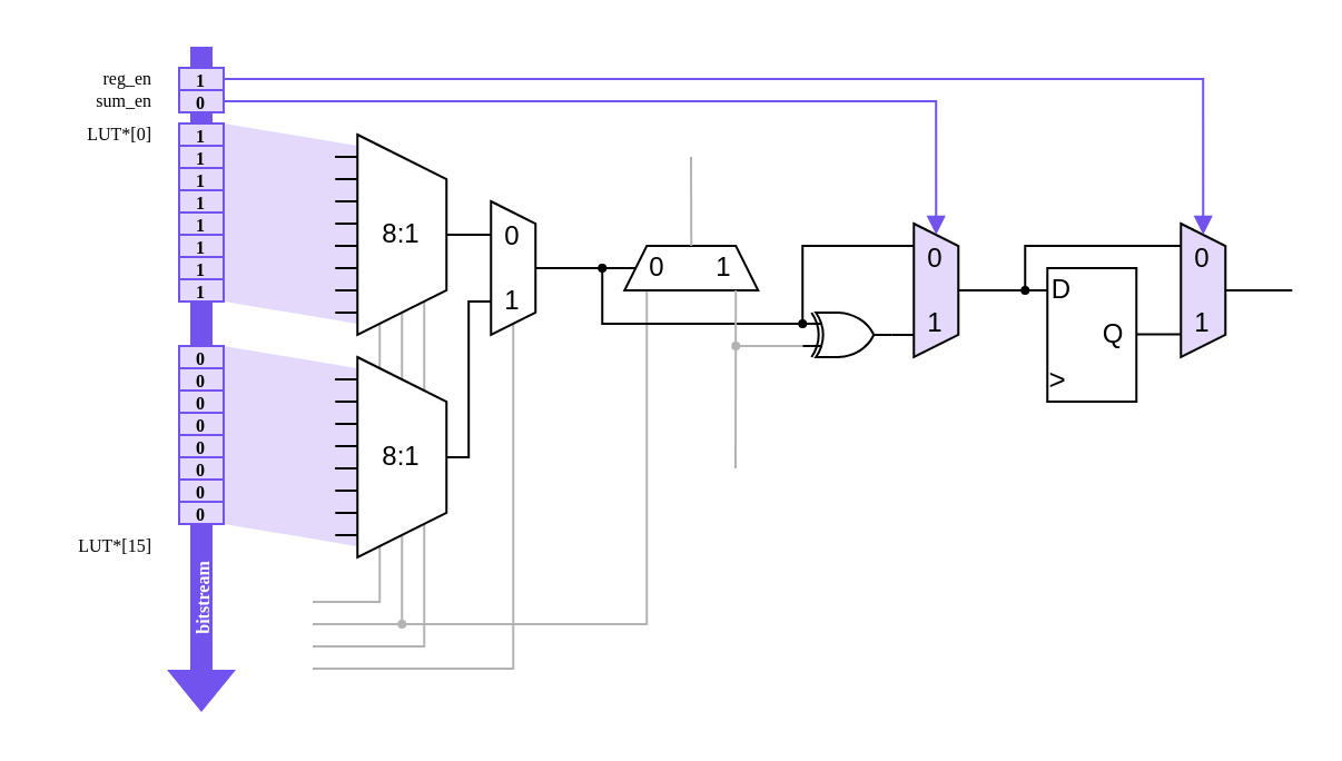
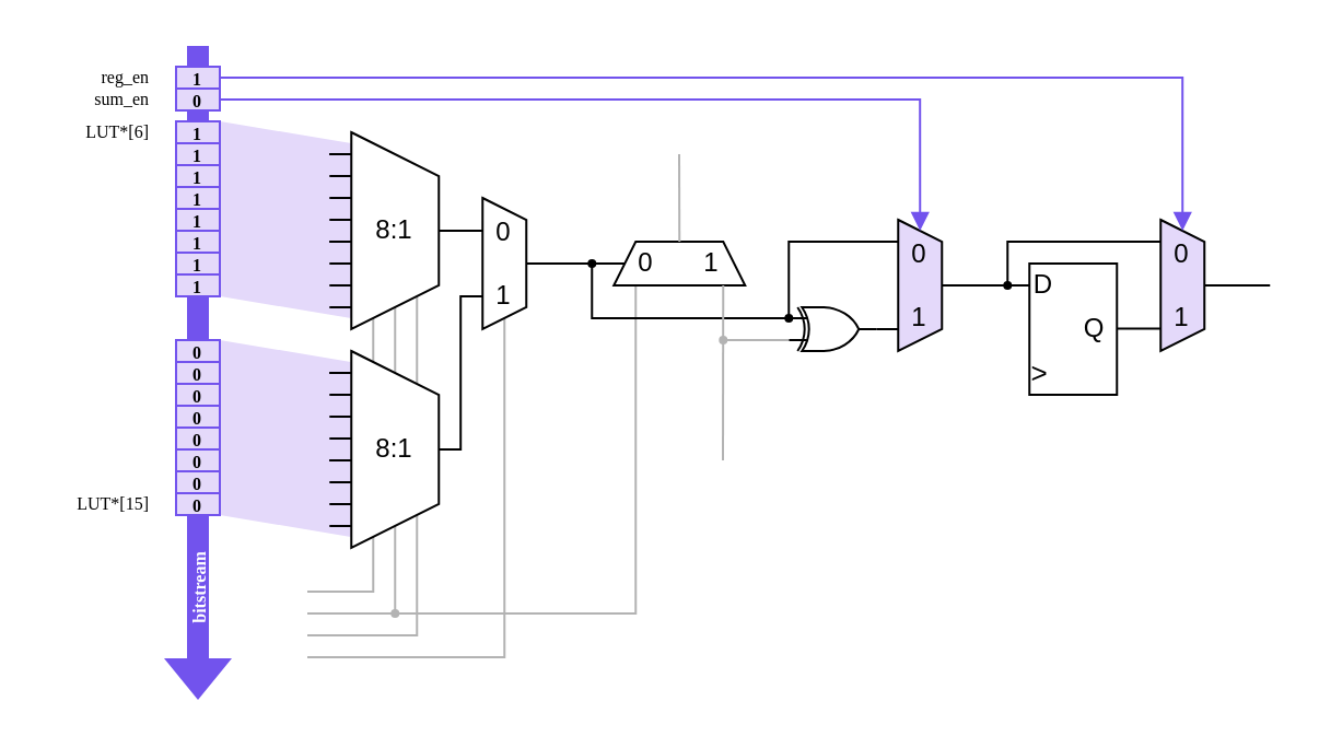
- <mxCell id="78" value="LUT*[0]" style="text;html=1;strokeColor=none;fillColor=none;align=right;verticalAlign=middle;whiteSpace=wrap;rounded=0;fontFamily=Lucida Console;fontSize=8;" parent="1" vertex="1"><mxGeometry x="29.87" y="50" width="40.13" height="20" as="geometry" /></mxCell>
+ <mxCell id="78" value="LUT*[6]" style="text;html=1;strokeColor=none;fillColor=none;align=right;verticalAlign=middle;whiteSpace=wrap;rounded=0;fontFamily=Lucida Console;fontSize=8;" parent="1" vertex="1"><mxGeometry x="29.87" y="50" width="40.13" height="20" as="geometry" /></mxCell>
- <mxCell id="79" value="LUT*[15]" style="text;html=1;strokeColor=none;fillColor=none;align=right;verticalAlign=middle;whiteSpace=wrap;rounded=0;fontFamily=Lucida Console;fontSize=8;" parent="1" vertex="1"><mxGeometry x="20" y="235" width="50" height="20" as="geometry" /></mxCell>
+ <mxCell id="79" value="LUT*[15]" style="text;html=1;strokeColor=none;fillColor=none;align=right;verticalAlign=middle;whiteSpace=wrap;rounded=0;fontFamily=Lucida Console;fontSize=8;" parent="1" vertex="1"><mxGeometry x="20" y="220" width="50" height="20" as="geometry" /></mxCell>
